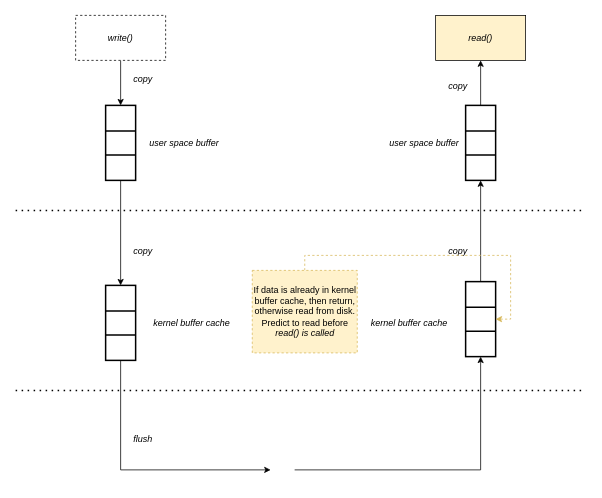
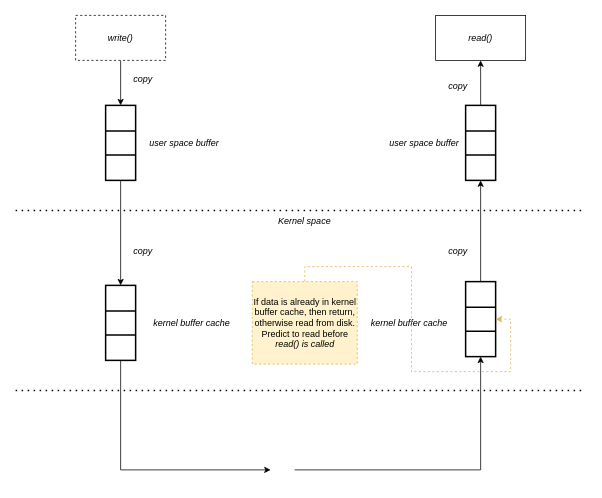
- <mxCell id="18" value="&lt;i&gt;read()&lt;/i&gt;" style="rounded=0;whiteSpace=wrap;html=1;fillColor=#fff2cc;" vertex="1" parent="1"><mxGeometry x="580" y="20" width="120" height="60" as="geometry" /></mxCell>
+ <mxCell id="18" value="&lt;i&gt;read()&lt;/i&gt;" style="rounded=0;whiteSpace=wrap;html=1;" vertex="1" parent="1"><mxGeometry x="580" y="20" width="120" height="60" as="geometry" /></mxCell>
+ <mxCell id="14" value="&lt;i&gt;Kernel space&lt;/i&gt;" style="text;html=1;align=center;verticalAlign=middle;whiteSpace=wrap;rounded=0;" vertex="1" parent="1"><mxGeometry x="353" y="280" width="105" height="30" as="geometry" /></mxCell>
- <mxCell id="28" value="If data is already in kernel buffer cache, then return, otherwise read from disk. Predict to read before &lt;i&gt;read() is called&lt;/i&gt;" style="text;html=1;align=center;verticalAlign=middle;whiteSpace=wrap;rounded=0;fillColor=#fff2cc;strokeColor=#d6b656;dashed=1;" vertex="1" parent="1"><mxGeometry x="335.5" y="360" width="140" height="110" as="geometry" /></mxCell>
+ <mxCell id="28" value="If data is already in kernel buffer cache, then return, otherwise read from disk. Predict to read before &lt;i&gt;read() is called&lt;/i&gt;" style="text;html=1;align=center;verticalAlign=middle;whiteSpace=wrap;rounded=0;fillColor=#fff2cc;strokeColor=#d6b656;dashed=1;" vertex="1" parent="1"><mxGeometry x="335.5" y="375" width="140" height="110" as="geometry" /></mxCell>
- <mxCell id="17" value="&lt;i&gt;flush&lt;/i&gt;" style="text;html=1;align=center;verticalAlign=middle;whiteSpace=wrap;rounded=0;" vertex="1" parent="1"><mxGeometry x="160" y="570" width="60" height="30" as="geometry" /></mxCell>
